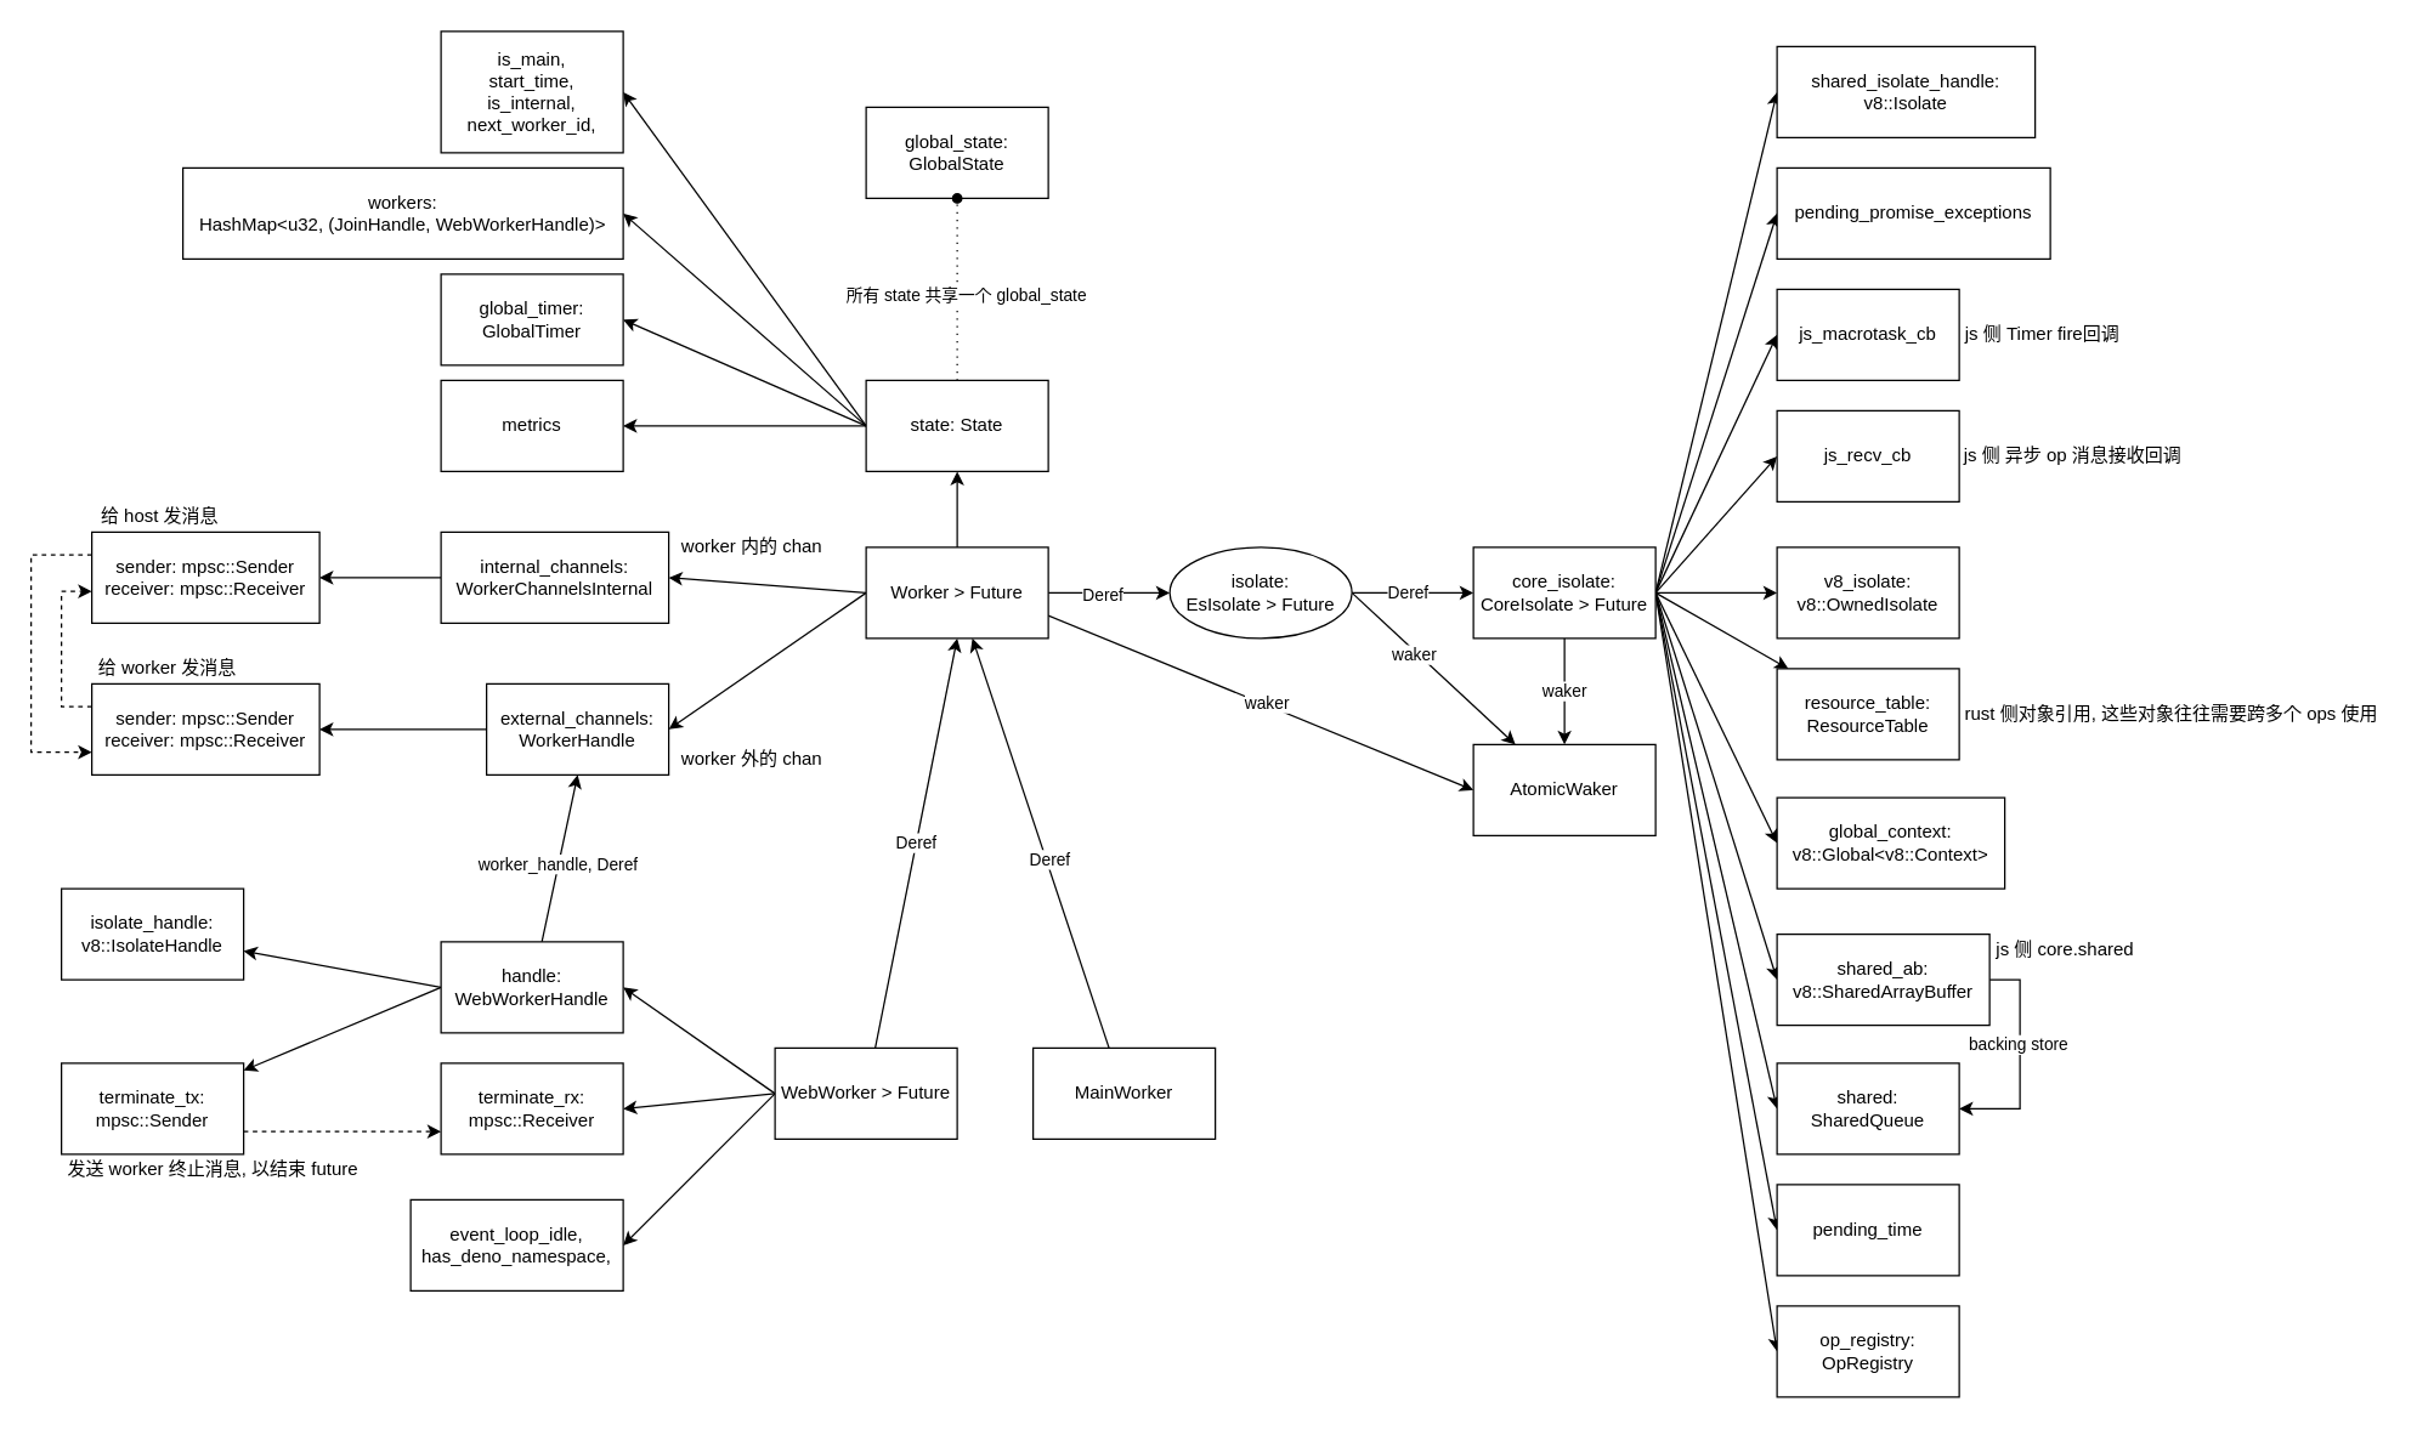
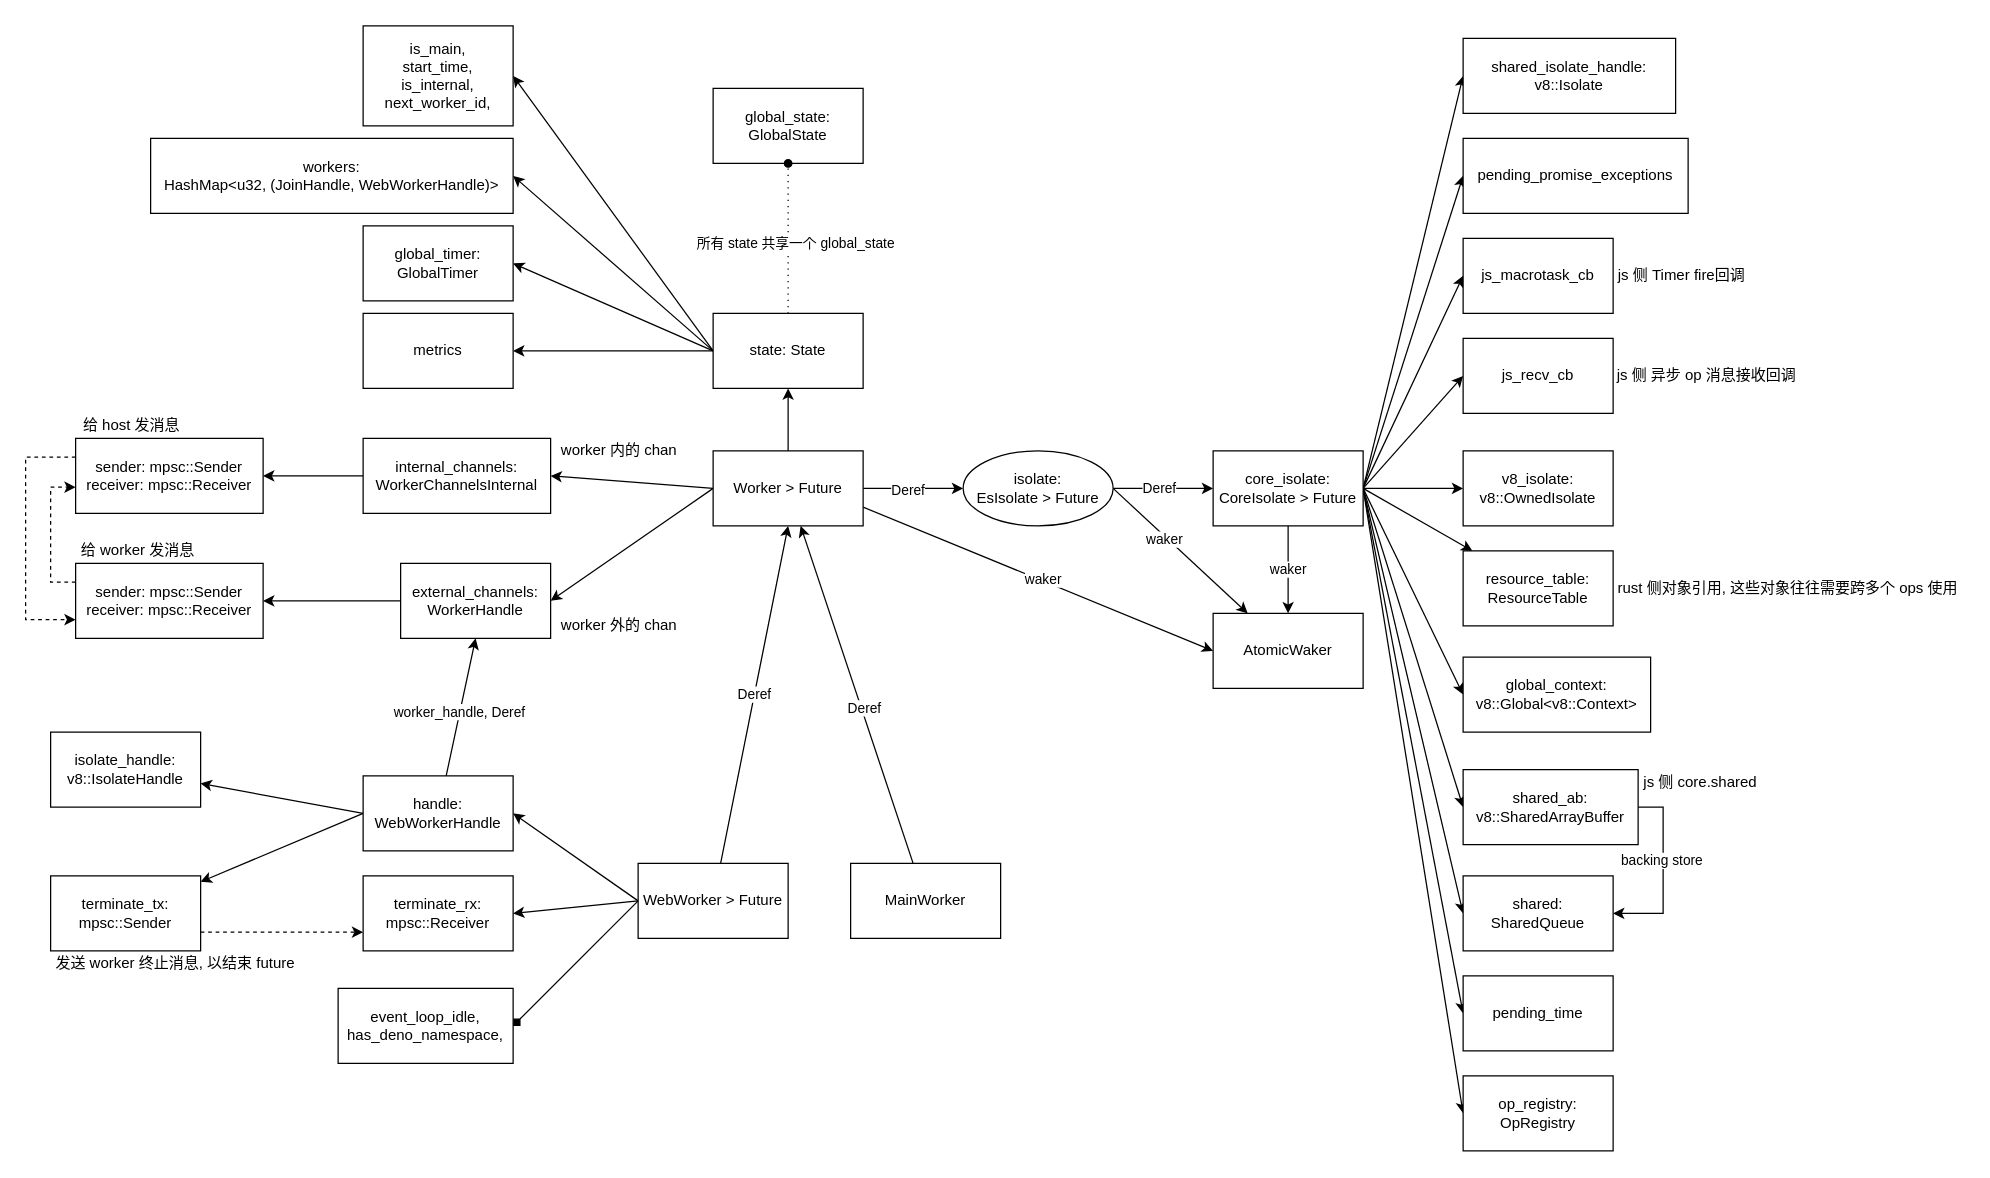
- <mxCell id="56" style="edgeStyle=none;rounded=0;orthogonalLoop=1;jettySize=auto;html=1;exitX=0;exitY=0.5;exitDx=0;exitDy=0;entryX=1;entryY=0.5;entryDx=0;entryDy=0;" parent="1" source="57" target="64" edge="1"><mxGeometry relative="1" as="geometry"><mxPoint x="370" y="600" as="targetPoint" /></mxGeometry></mxCell>
+ <mxCell id="56" style="edgeStyle=none;rounded=0;orthogonalLoop=1;jettySize=auto;html=1;exitX=0;exitY=0.5;exitDx=0;exitDy=0;entryX=1;entryY=0.5;entryDx=0;entryDy=0;endArrow=diamond;" parent="1" source="57" target="64" edge="1"><mxGeometry relative="1" as="geometry"><mxPoint x="370" y="600" as="targetPoint" /></mxGeometry></mxCell>
